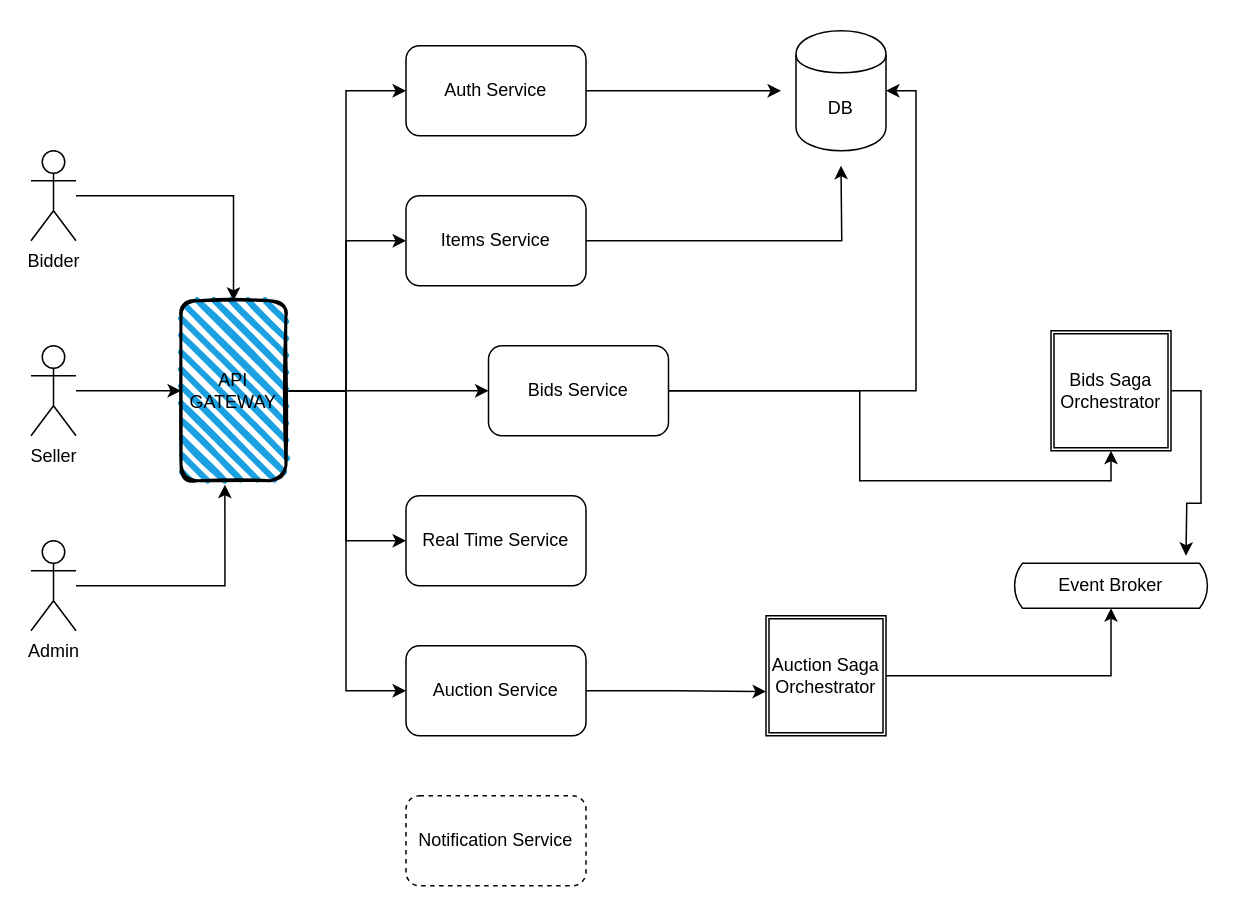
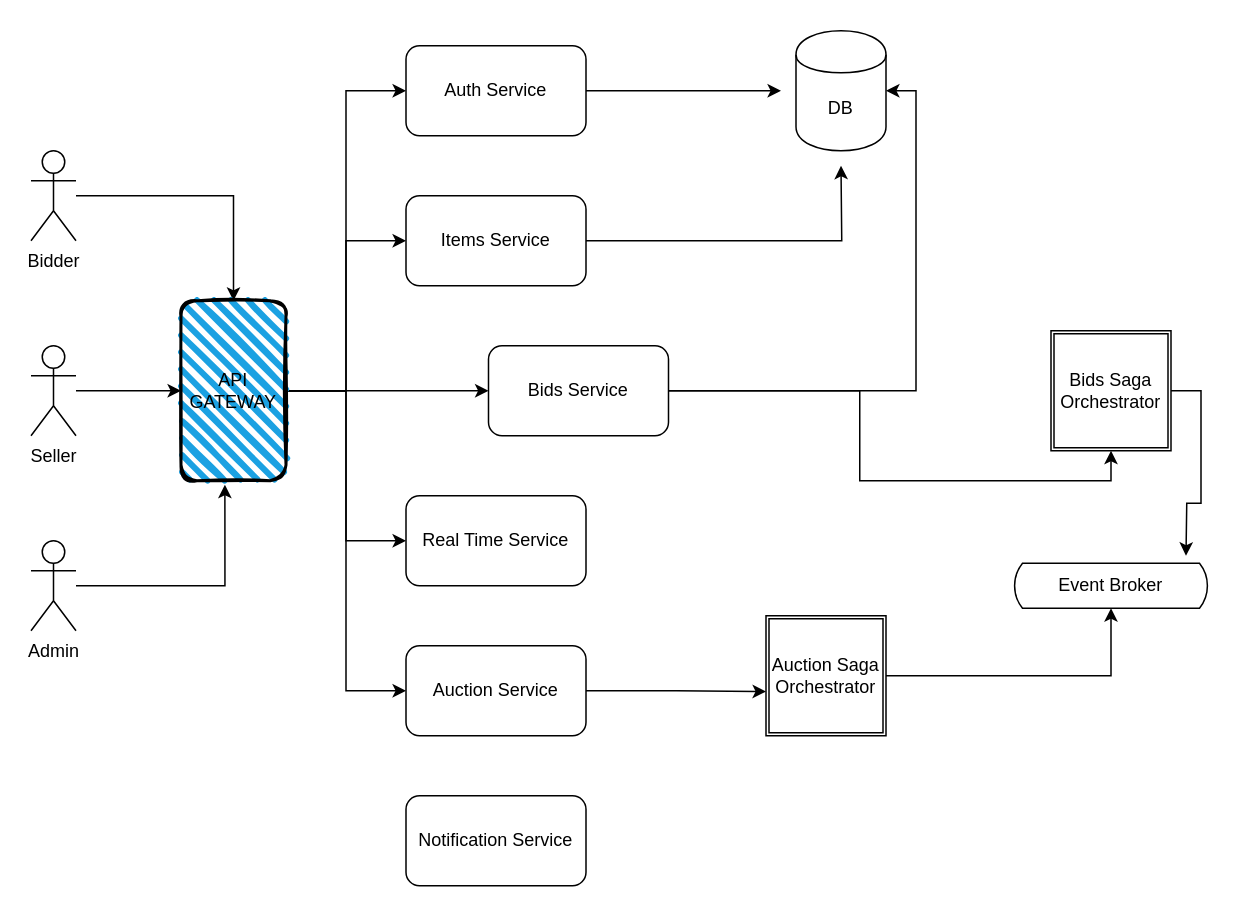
- <mxCell id="16" value="Notification Service" style="rounded=1;whiteSpace=wrap;html=1;dashed=1;" vertex="1" parent="1"><mxGeometry x="270" y="530" width="120" height="60" as="geometry" /></mxCell>
+ <mxCell id="16" value="Notification Service" style="rounded=1;whiteSpace=wrap;html=1;" vertex="1" parent="1"><mxGeometry x="270" y="530" width="120" height="60" as="geometry" /></mxCell>
